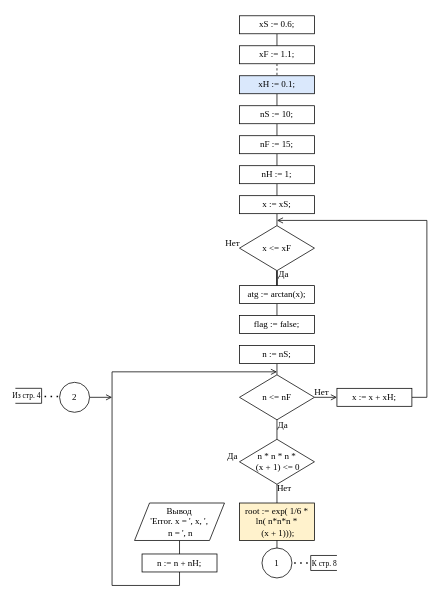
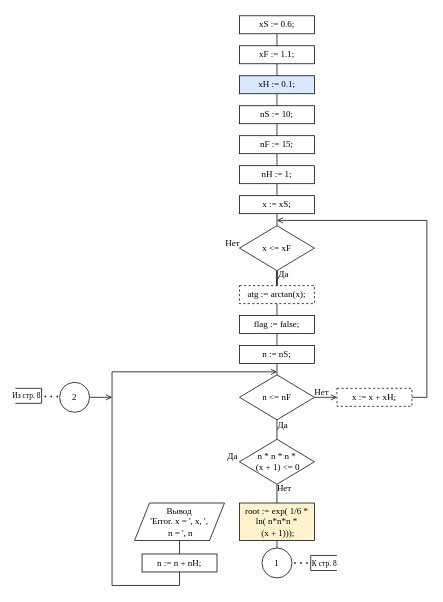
- <mxCell id="4" style="edgeStyle=orthogonalEdgeStyle;rounded=0;orthogonalLoop=1;jettySize=auto;html=1;exitX=0.5;exitY=1;exitDx=0;exitDy=0;entryX=0.5;entryY=0;entryDx=0;entryDy=0;endArrow=none;endFill=0;dashed=1;" parent="1" source="5" target="7" edge="1"><mxGeometry relative="1" as="geometry" /></mxCell>
+ <mxCell id="4" style="edgeStyle=orthogonalEdgeStyle;rounded=0;orthogonalLoop=1;jettySize=auto;html=1;exitX=0.5;exitY=1;exitDx=0;exitDy=0;entryX=0.5;entryY=0;entryDx=0;entryDy=0;endArrow=none;endFill=0;" parent="1" source="5" target="7" edge="1"><mxGeometry relative="1" as="geometry" /></mxCell>
- <mxCell id="20" value="&lt;font face=&quot;Times New Roman&quot;&gt;atg := arctan(x);&lt;/font&gt;" style="rounded=0;whiteSpace=wrap;html=1;" parent="1" vertex="1"><mxGeometry x="319" y="380" width="100" height="24" as="geometry" /></mxCell>
+ <mxCell id="20" value="&lt;font face=&quot;Times New Roman&quot;&gt;atg := arctan(x);&lt;/font&gt;" style="rounded=0;whiteSpace=wrap;html=1;dashed=1;" parent="1" vertex="1"><mxGeometry x="319" y="380" width="100" height="24" as="geometry" /></mxCell>
+ <mxCell id="22" style="edgeStyle=orthogonalEdgeStyle;rounded=0;orthogonalLoop=1;jettySize=auto;html=1;exitX=0.5;exitY=1;exitDx=0;exitDy=0;entryX=0.5;entryY=0;entryDx=0;entryDy=0;endArrow=none;endFill=0;" parent="1" source="23" target="25" edge="1"><mxGeometry relative="1" as="geometry" /></mxCell>
- <mxCell id="48" value="&lt;div style=&quot;text-align: justify&quot;&gt;&lt;span style=&quot;font-size: 10px&quot;&gt;Из стр. 4&lt;/span&gt;&lt;/div&gt;" style="strokeWidth=1;html=1;shape=mxgraph.flowchart.annotation_1;align=right;pointerEvents=1;fontFamily=Times New Roman;direction=west;" parent="1" vertex="1"><mxGeometry x="20" y="517" width="35" height="20" as="geometry" /></mxCell>
+ <mxCell id="48" value="&lt;div style=&quot;text-align: justify&quot;&gt;&lt;span style=&quot;font-size: 10px&quot;&gt;Из стр. 8&lt;/span&gt;&lt;/div&gt;" style="strokeWidth=1;html=1;shape=mxgraph.flowchart.annotation_1;align=right;pointerEvents=1;fontFamily=Times New Roman;direction=west;" parent="1" vertex="1"><mxGeometry x="20" y="517" width="35" height="20" as="geometry" /></mxCell>
- <mxCell id="30" value="&lt;font face=&quot;Times New Roman&quot;&gt;x := x + xH;&lt;/font&gt;" style="rounded=0;whiteSpace=wrap;html=1;" parent="1" vertex="1"><mxGeometry x="449" y="517" width="100" height="24" as="geometry" /></mxCell>
+ <mxCell id="30" value="&lt;font face=&quot;Times New Roman&quot;&gt;x := x + xH;&lt;/font&gt;" style="rounded=0;whiteSpace=wrap;html=1;dashed=1;" parent="1" vertex="1"><mxGeometry x="449" y="517" width="100" height="24" as="geometry" /></mxCell>
